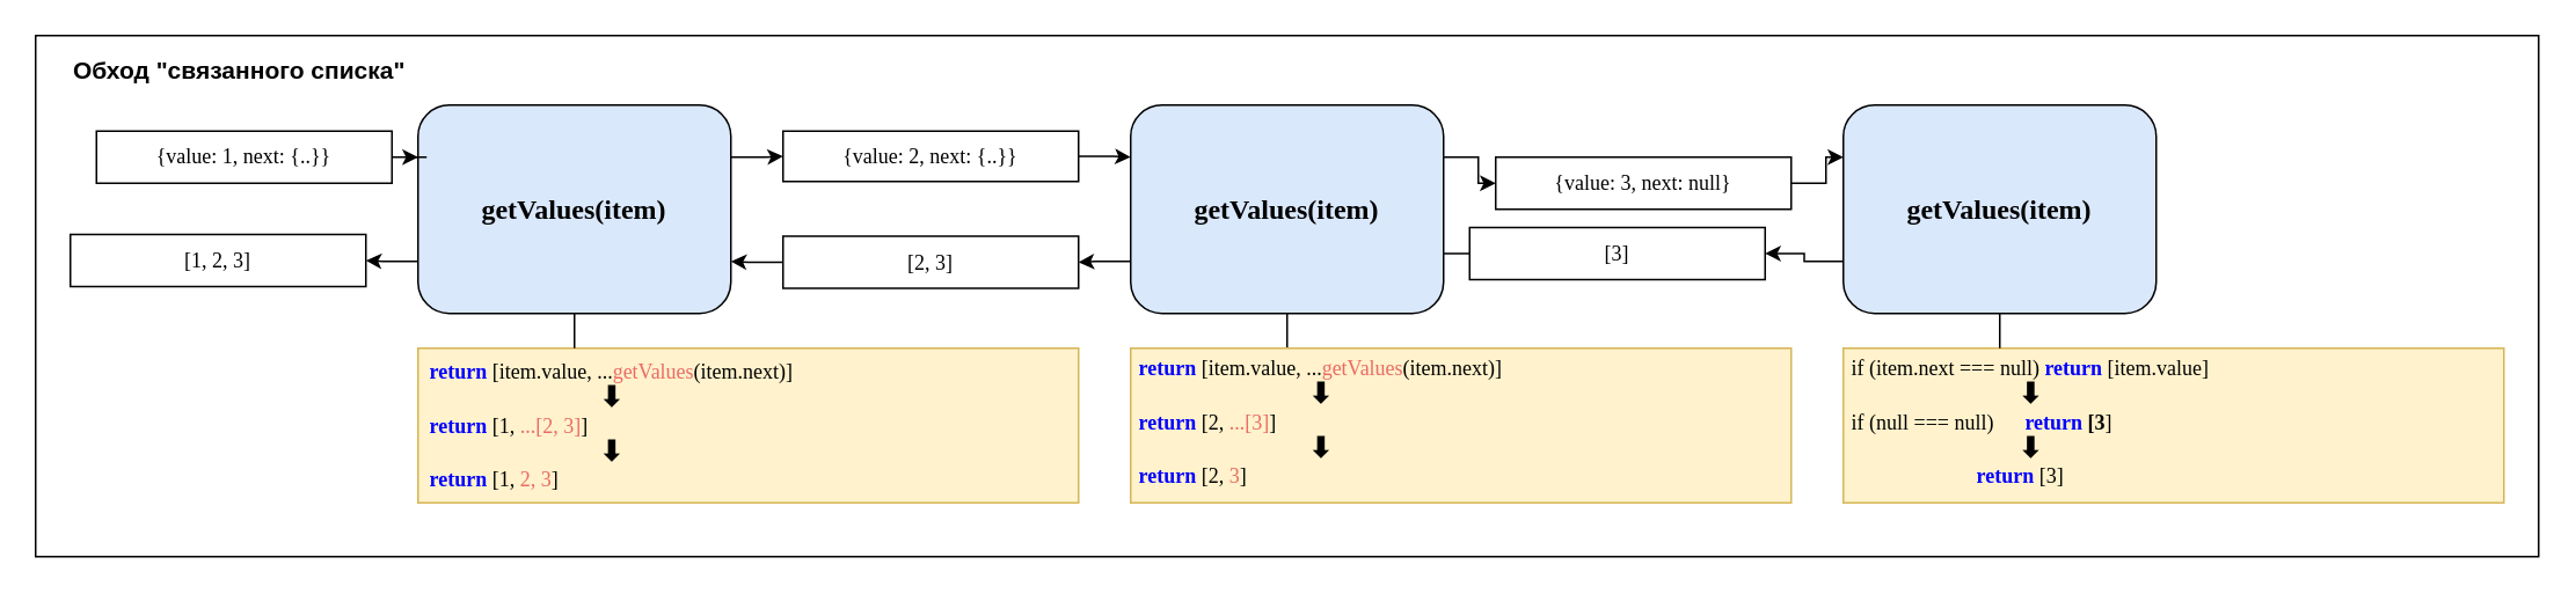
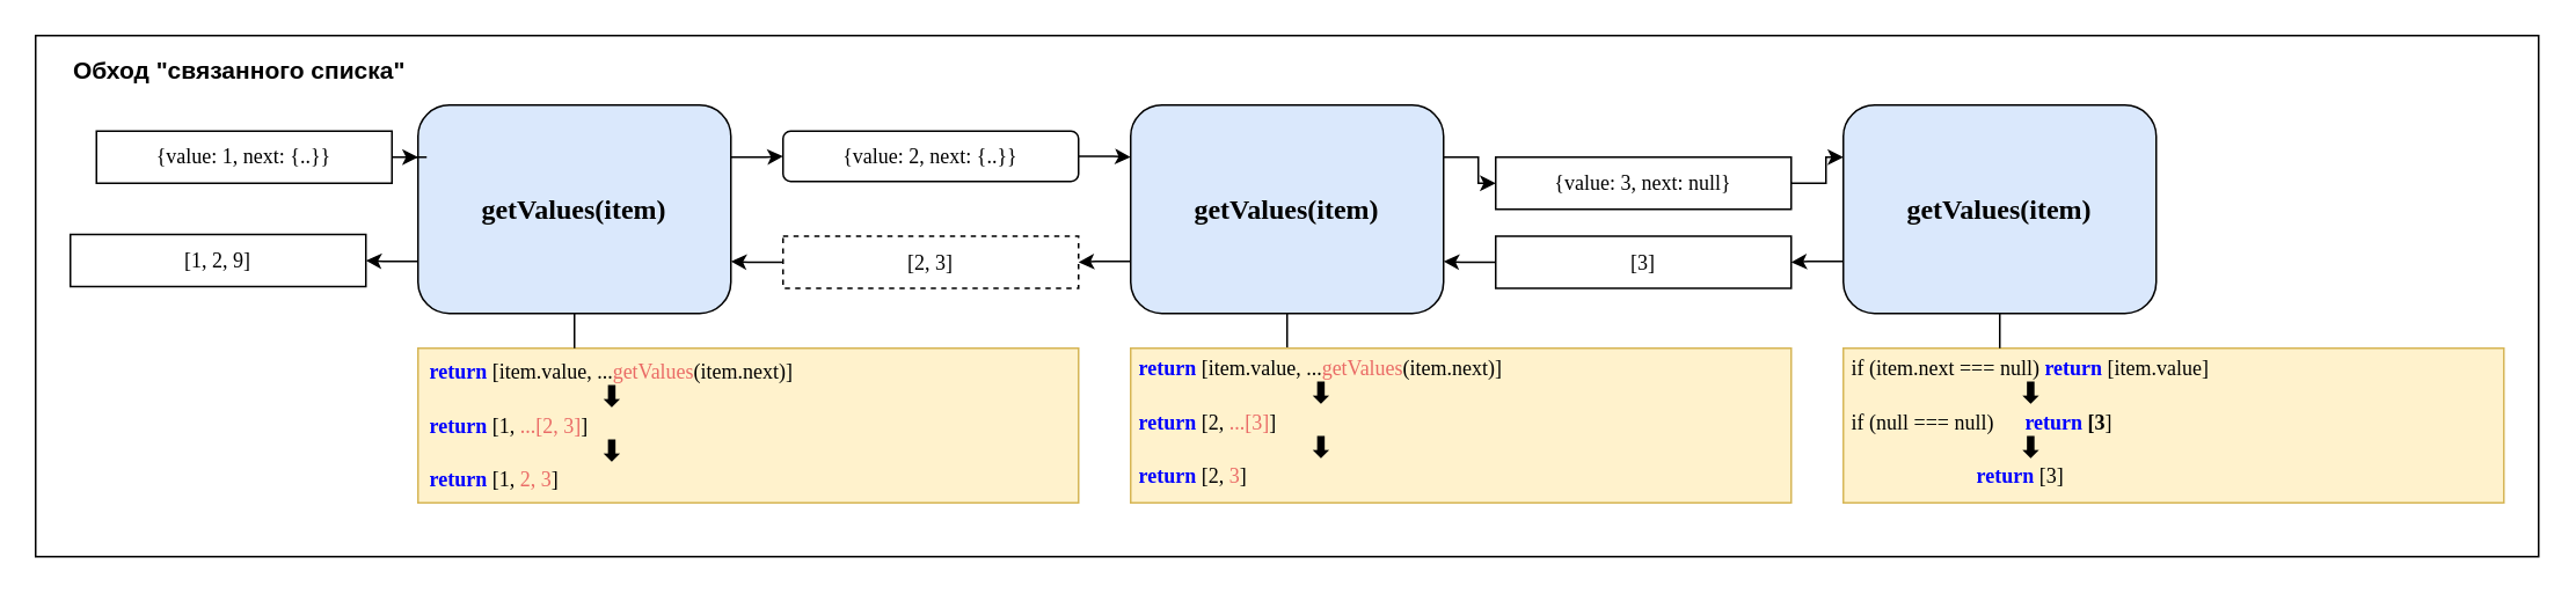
- <mxCell id="26" value="{value: 2,&amp;nbsp;next: {..}}" style="rounded=0;whiteSpace=wrap;html=1;shadow=0;fontFamily=Consolas;strokeColor=default;gradientColor=none;" parent="1" vertex="1"><mxGeometry x="450" y="75" width="170" height="29" as="geometry" /></mxCell>
+ <mxCell id="26" value="{value: 2,&amp;nbsp;next: {..}}" style="whiteSpace=wrap;html=1;shadow=0;fontFamily=Consolas;strokeColor=default;gradientColor=none;rounded=1;" parent="1" vertex="1"><mxGeometry x="450" y="75" width="170" height="29" as="geometry" /></mxCell>
- <mxCell id="8" value="[3]" style="rounded=0;whiteSpace=wrap;html=1;shadow=0;fontFamily=Consolas;strokeColor=default;gradientColor=none;" parent="1" vertex="1"><mxGeometry x="845" y="130.5" width="170" height="30" as="geometry" /></mxCell>
+ <mxCell id="8" value="[3]" style="rounded=0;whiteSpace=wrap;html=1;shadow=0;fontFamily=Consolas;strokeColor=default;gradientColor=none;" parent="1" vertex="1"><mxGeometry x="860" y="135.5" width="170" height="30" as="geometry" /></mxCell>
- <mxCell id="21" value="[1, 2, 3]" style="rounded=0;whiteSpace=wrap;html=1;shadow=0;fontFamily=Consolas;strokeColor=default;gradientColor=none;" parent="1" vertex="1"><mxGeometry x="40" y="134.5" width="170" height="30" as="geometry" /></mxCell>
+ <mxCell id="21" value="[1, 2, 9]" style="rounded=0;whiteSpace=wrap;html=1;shadow=0;fontFamily=Consolas;strokeColor=default;gradientColor=none;" parent="1" vertex="1"><mxGeometry x="40" y="134.5" width="170" height="30" as="geometry" /></mxCell>
- <mxCell id="15" value="[2, 3]" style="rounded=0;whiteSpace=wrap;html=1;shadow=0;fontFamily=Consolas;strokeColor=default;gradientColor=none;" parent="1" vertex="1"><mxGeometry x="450" y="135.5" width="170" height="30" as="geometry" /></mxCell>
+ <mxCell id="15" value="[2, 3]" style="rounded=0;whiteSpace=wrap;html=1;shadow=0;fontFamily=Consolas;strokeColor=default;gradientColor=none;dashed=1;" parent="1" vertex="1"><mxGeometry x="450" y="135.5" width="170" height="30" as="geometry" /></mxCell>
